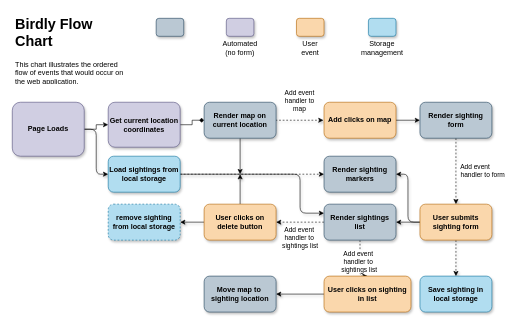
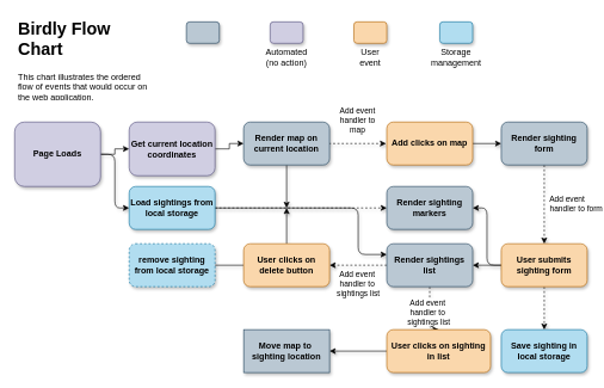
- <mxCell id="38" value="Automated&lt;br&gt;(no form)" style="text;html=1;strokeColor=none;fillColor=none;align=center;verticalAlign=middle;whiteSpace=wrap;rounded=0;shadow=1;" vertex="1" parent="1"><mxGeometry x="370" y="65" width="60" height="30" as="geometry" /></mxCell>
+ <mxCell id="38" value="Automated&lt;br&gt;(no action)" style="text;html=1;strokeColor=none;fillColor=none;align=center;verticalAlign=middle;whiteSpace=wrap;rounded=0;shadow=1;" vertex="1" parent="1"><mxGeometry x="370" y="65" width="60" height="30" as="geometry" /></mxCell>
- <mxCell id="5" style="edgeStyle=orthogonalEdgeStyle;rounded=0;orthogonalLoop=1;jettySize=auto;html=1;exitX=1;exitY=0.5;exitDx=0;exitDy=0;entryX=0;entryY=0.5;entryDx=0;entryDy=0;endArrow=diamond;" edge="1" parent="1" source="6" target="9"><mxGeometry relative="1" as="geometry" /></mxCell>
+ <mxCell id="5" style="edgeStyle=orthogonalEdgeStyle;rounded=0;orthogonalLoop=1;jettySize=auto;html=1;exitX=1;exitY=0.5;exitDx=0;exitDy=0;entryX=0;entryY=0.5;entryDx=0;entryDy=0;" edge="1" parent="1" source="6" target="9"><mxGeometry relative="1" as="geometry" /></mxCell>
- <mxCell id="30" style="edgeStyle=orthogonalEdgeStyle;rounded=1;jumpStyle=sharp;orthogonalLoop=1;jettySize=auto;html=1;exitX=0;exitY=0.5;exitDx=0;exitDy=0;entryX=1;entryY=0.5;entryDx=0;entryDy=0;shadow=1;" edge="1" parent="1" source="32" target="33"><mxGeometry relative="1" as="geometry" /></mxCell>
+ <mxCell id="30" style="edgeStyle=orthogonalEdgeStyle;rounded=1;jumpStyle=sharp;orthogonalLoop=1;jettySize=auto;html=1;exitX=0;exitY=0.5;exitDx=0;exitDy=0;entryX=1;entryY=0.5;entryDx=0;entryDy=0;shadow=1;endArrow=none;" edge="1" parent="1" source="32" target="33"><mxGeometry relative="1" as="geometry" /></mxCell>
- <mxCell id="29" value="&lt;b&gt;Move map to&amp;nbsp; sighting location&lt;/b&gt;" style="rounded=1;whiteSpace=wrap;html=1;shadow=1;fillColor=#bac8d3;strokeColor=#23445d;" vertex="1" parent="1"><mxGeometry x="340" y="460" width="120" height="60" as="geometry" /></mxCell>
+ <mxCell id="29" value="&lt;b&gt;Move map to&amp;nbsp; sighting location&lt;/b&gt;" style="whiteSpace=wrap;html=1;shadow=1;fillColor=#bac8d3;strokeColor=#23445d;rounded=0;" vertex="1" parent="1"><mxGeometry x="340" y="460" width="120" height="60" as="geometry" /></mxCell>
